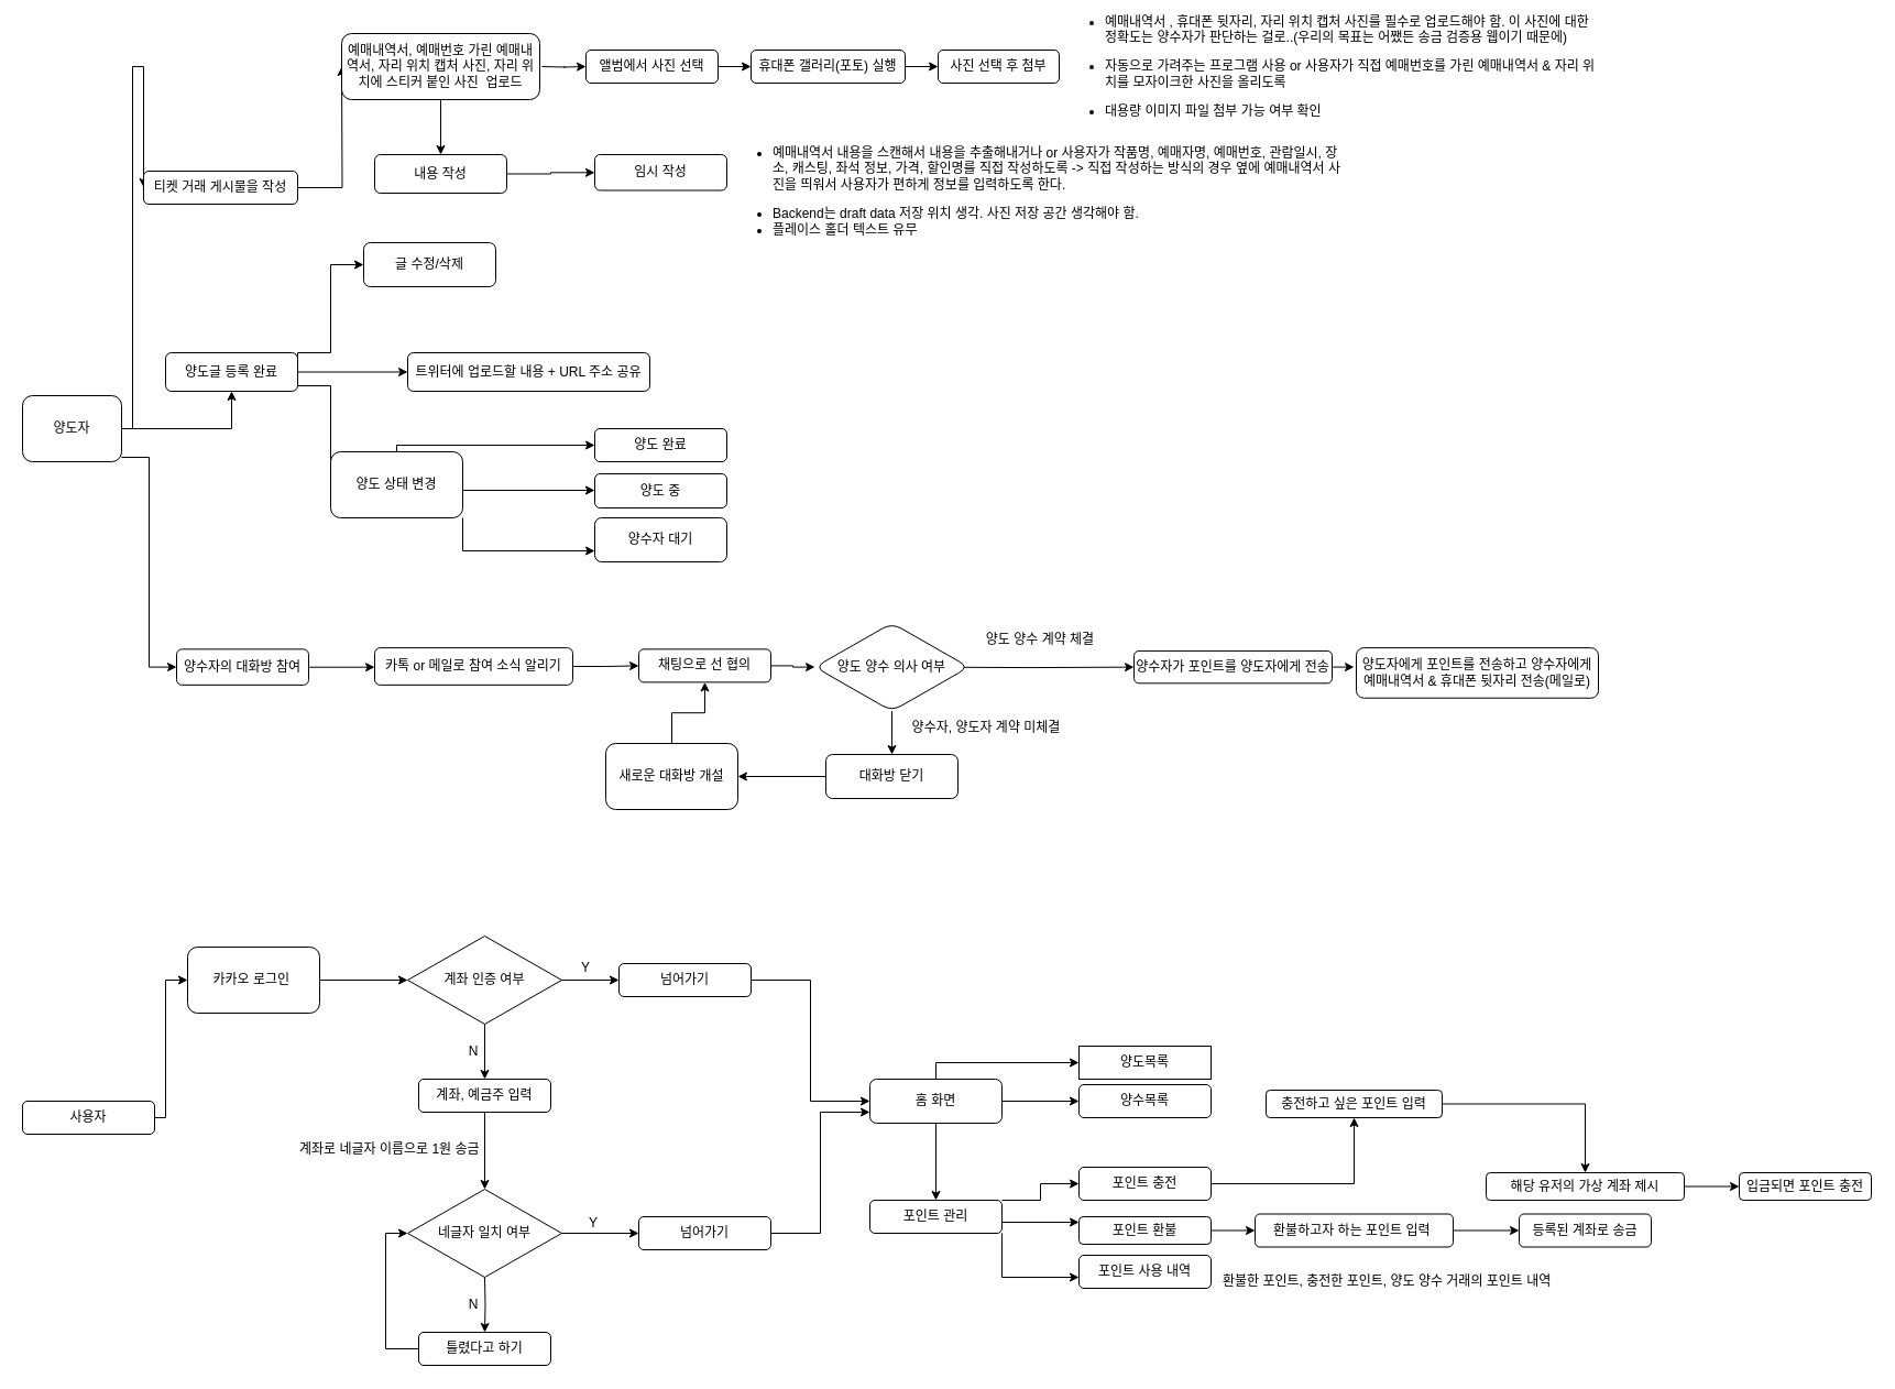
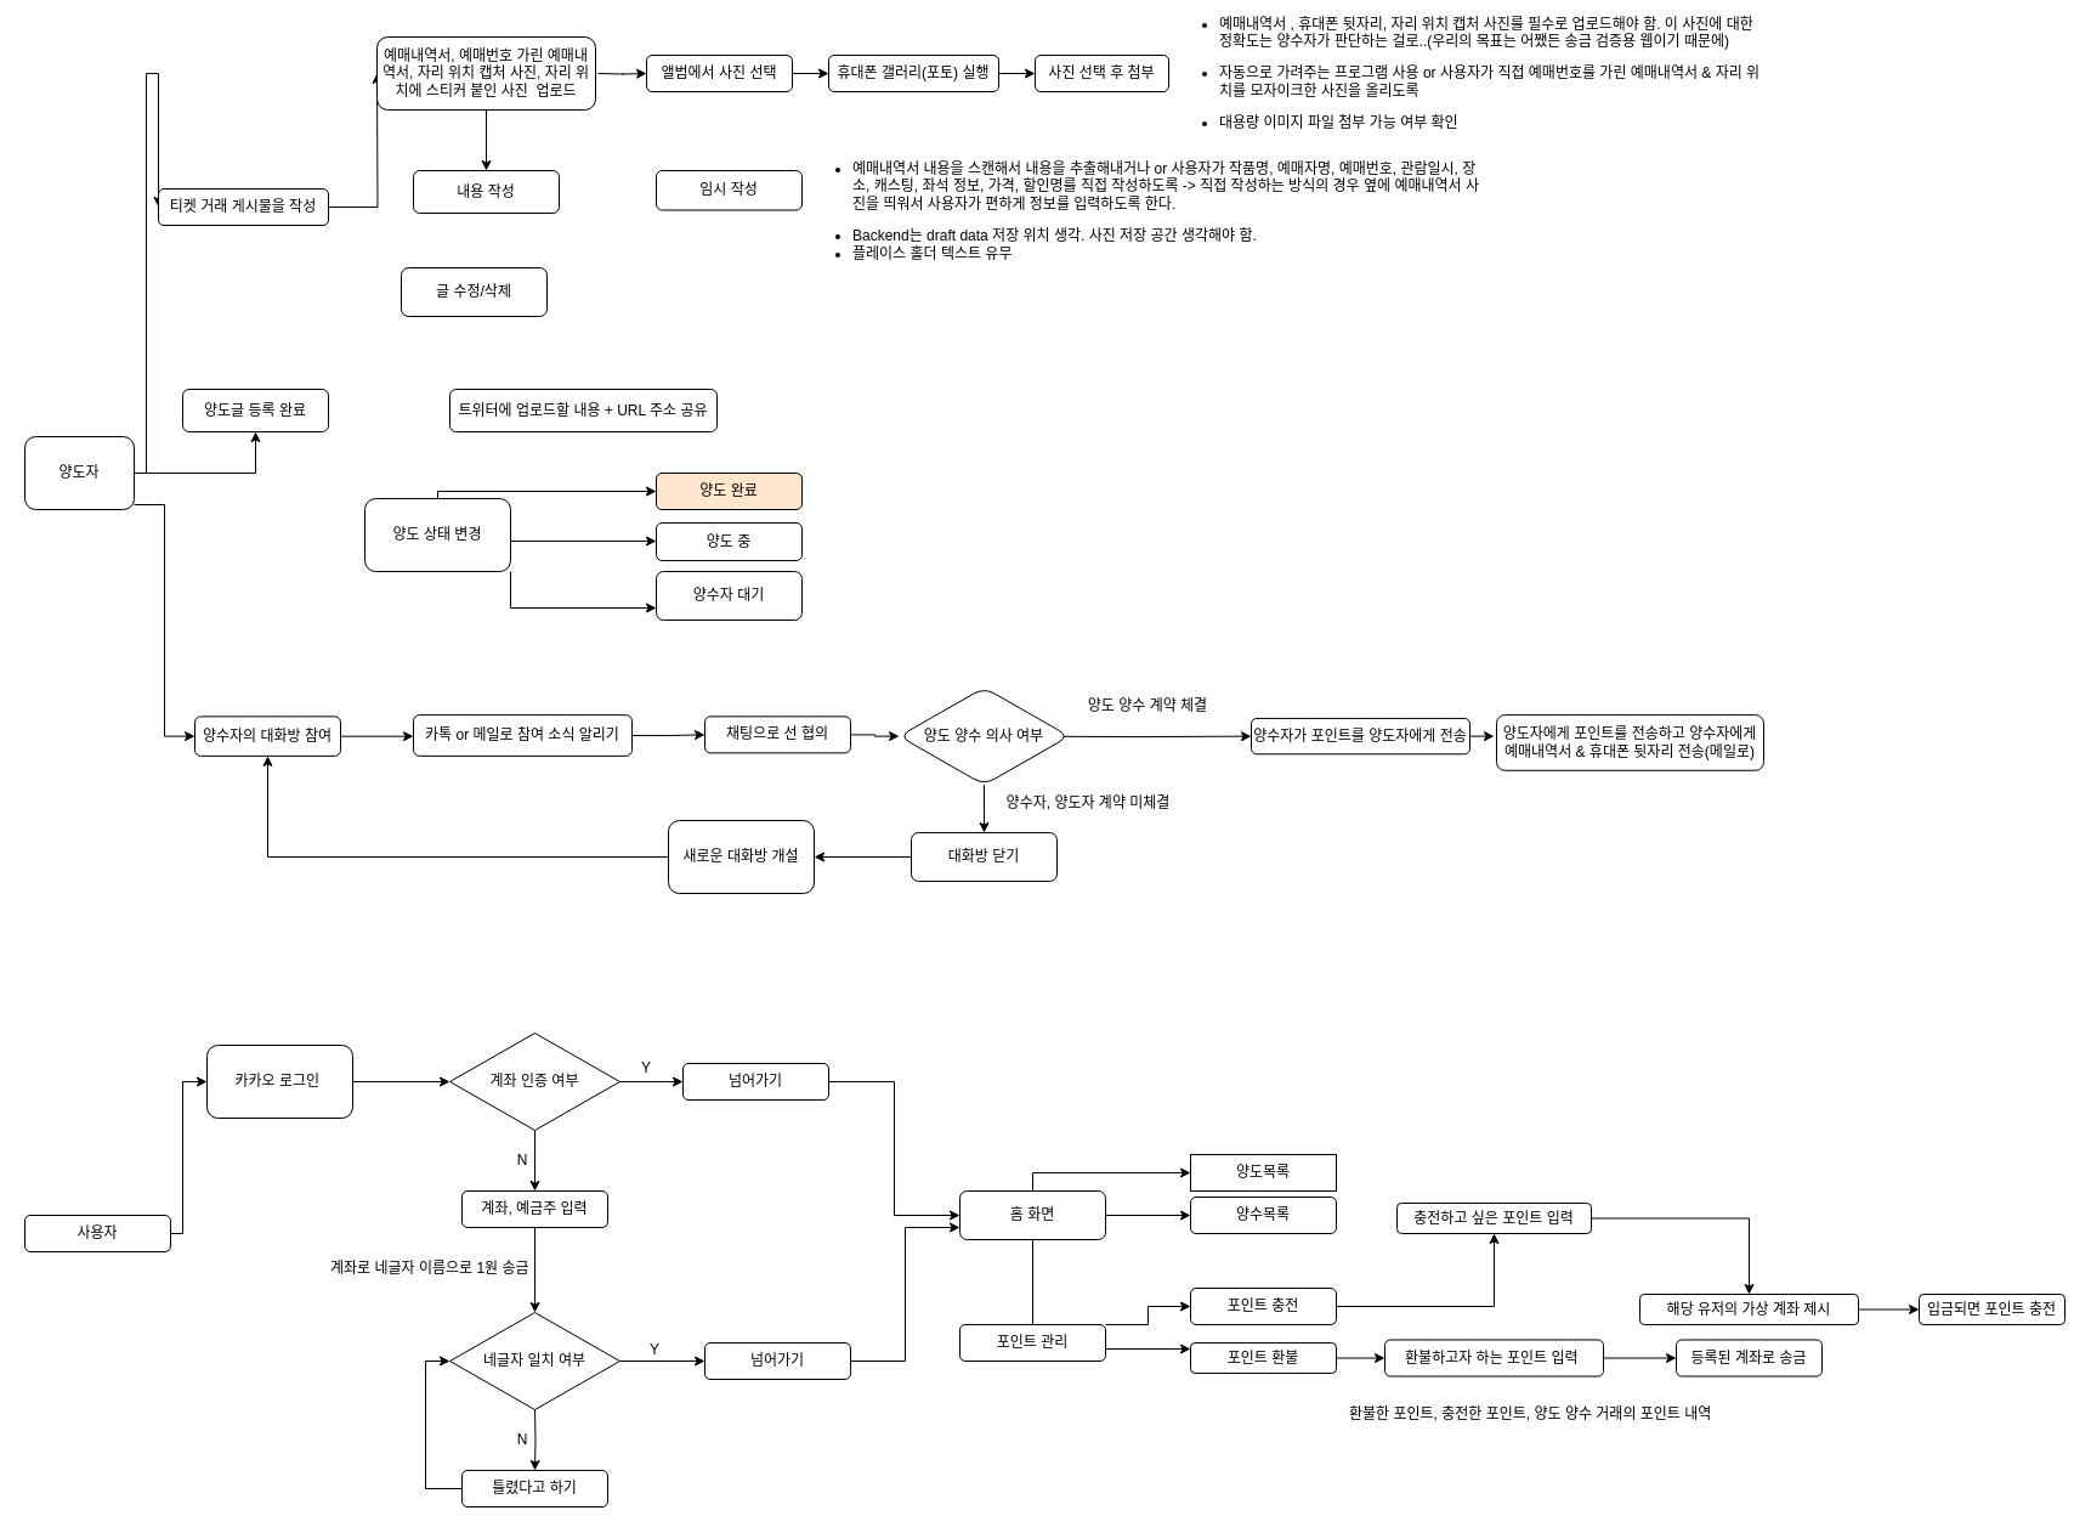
- <mxCell id="17" value="" style="edgeStyle=orthogonalEdgeStyle;rounded=0;orthogonalLoop=1;jettySize=auto;html=1;" parent="1" source="18" target="19" edge="1"><mxGeometry relative="1" as="geometry" /></mxCell>
- <mxCell id="39" style="edgeStyle=orthogonalEdgeStyle;rounded=0;orthogonalLoop=1;jettySize=auto;html=1;exitX=0;exitY=0.5;exitDx=0;exitDy=0;entryX=0;entryY=0.5;entryDx=0;entryDy=0;" parent="1" source="46" target="42" edge="1"><mxGeometry relative="1" as="geometry"><Array as="points"><mxPoint x="270" y="340" /><mxPoint x="270" y="310" /><mxPoint x="300" y="310" /><mxPoint x="300" y="230" /></Array></mxGeometry></mxCell>
- <mxCell id="40" style="edgeStyle=orthogonalEdgeStyle;rounded=0;orthogonalLoop=1;jettySize=auto;html=1;exitX=1;exitY=0.5;exitDx=0;exitDy=0;entryX=0;entryY=0.5;entryDx=0;entryDy=0;" parent="1" source="41" target="50" edge="1"><mxGeometry relative="1" as="geometry" /></mxCell>
- <mxCell id="47" value="양도 완료" style="whiteSpace=wrap;html=1;rounded=1;" parent="1" vertex="1"><mxGeometry x="540" y="379" width="120" height="30" as="geometry" /></mxCell>
+ <mxCell id="47" value="양도 완료" style="whiteSpace=wrap;html=1;rounded=1;fillColor=#ffe6cc;" parent="1" vertex="1"><mxGeometry x="540" y="379" width="120" height="30" as="geometry" /></mxCell>
- <mxCell id="37" value="" style="edgeStyle=orthogonalEdgeStyle;rounded=0;orthogonalLoop=1;jettySize=auto;html=1;" parent="1" source="38" target="32" edge="1"><mxGeometry relative="1" as="geometry"><mxPoint x="470" y="695" as="targetPoint" /></mxGeometry></mxCell>
+ <mxCell id="37" value="" style="edgeStyle=orthogonalEdgeStyle;rounded=0;orthogonalLoop=1;jettySize=auto;html=1;entryX=0.5;entryY=1;entryDx=0;entryDy=0;" parent="1" source="38" target="22" edge="1"><mxGeometry relative="1" as="geometry"><mxPoint x="470" y="695" as="targetPoint" /></mxGeometry></mxCell>
- <mxCell id="76" value="" style="edgeStyle=orthogonalEdgeStyle;rounded=0;orthogonalLoop=1;jettySize=auto;html=1;" edge="1" parent="1" source="77" target="83"><mxGeometry relative="1" as="geometry" /></mxCell>
+ <mxCell id="76" value="" style="edgeStyle=orthogonalEdgeStyle;rounded=0;orthogonalLoop=1;jettySize=auto;html=1;endArrow=none;" edge="1" parent="1" source="77" target="83"><mxGeometry relative="1" as="geometry" /></mxCell>
- <mxCell id="88" value="포인트 사용 내역" style="rounded=1;whiteSpace=wrap;html=1;" vertex="1" parent="1"><mxGeometry x="980" y="1130" width="120" height="30" as="geometry" /></mxCell>
- <mxCell id="82" style="edgeStyle=orthogonalEdgeStyle;rounded=0;orthogonalLoop=1;jettySize=auto;html=1;exitX=1;exitY=1;exitDx=0;exitDy=0;" edge="1" parent="1" source="83" target="88"><mxGeometry relative="1" as="geometry"><mxPoint x="980" y="1170" as="targetPoint" /><Array as="points"><mxPoint x="910" y="1150" /></Array></mxGeometry></mxCell>
